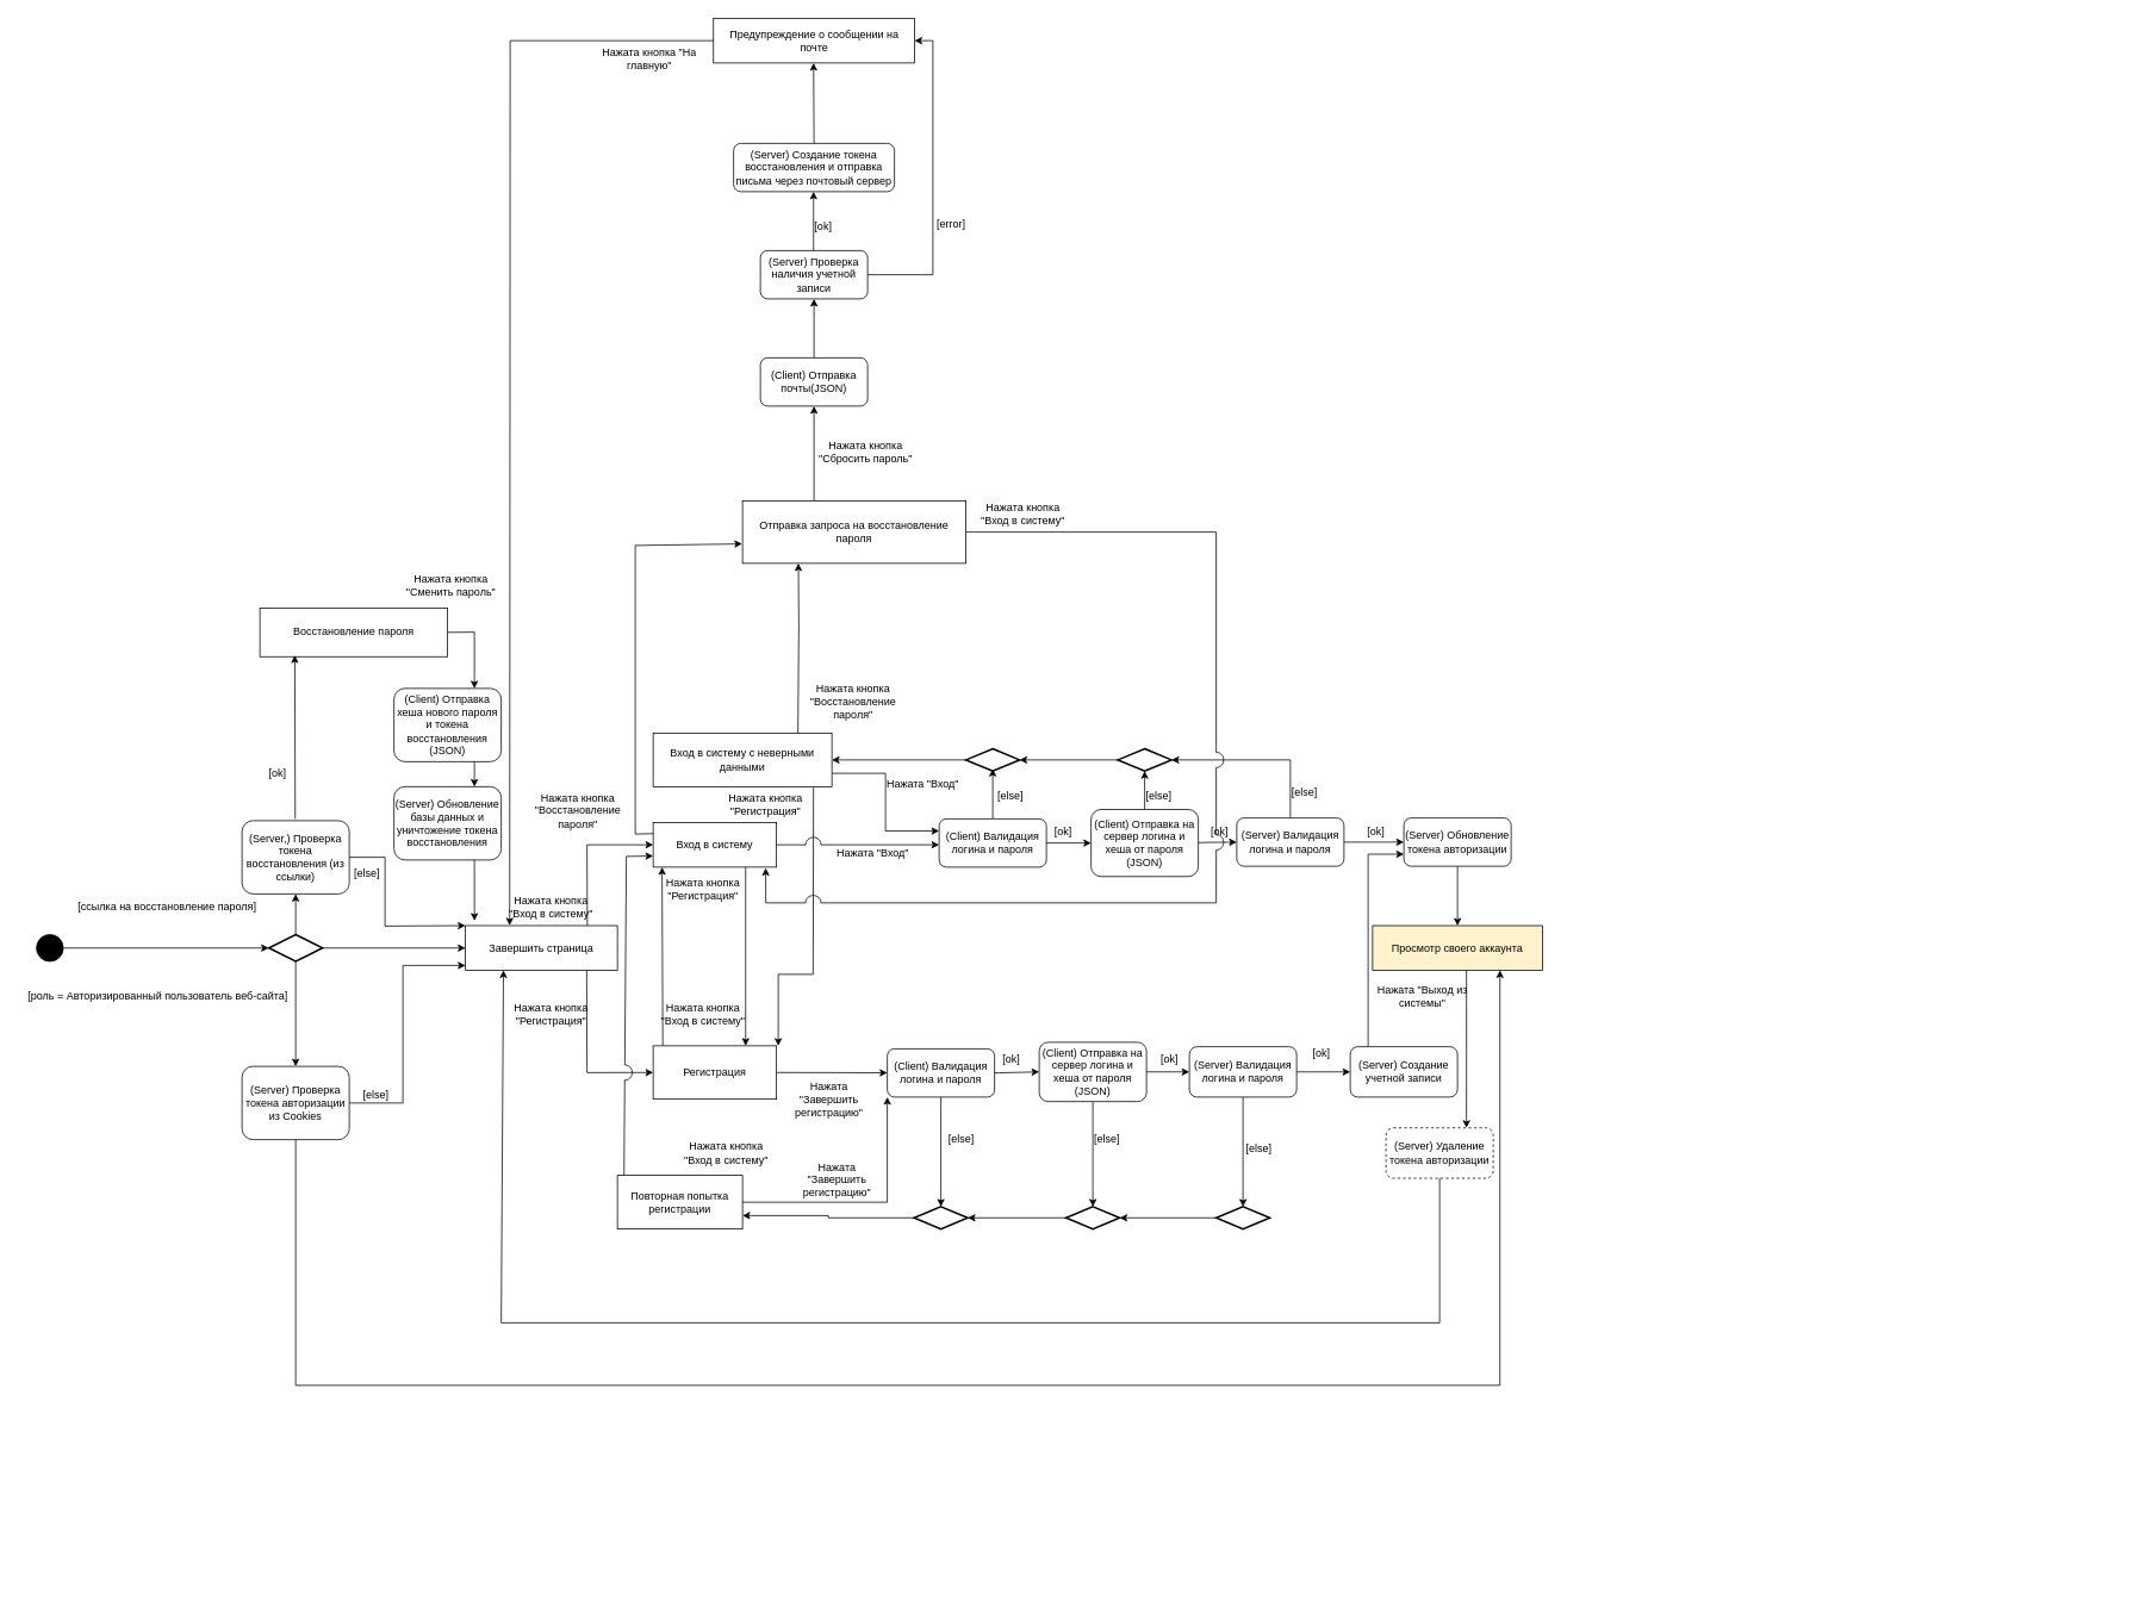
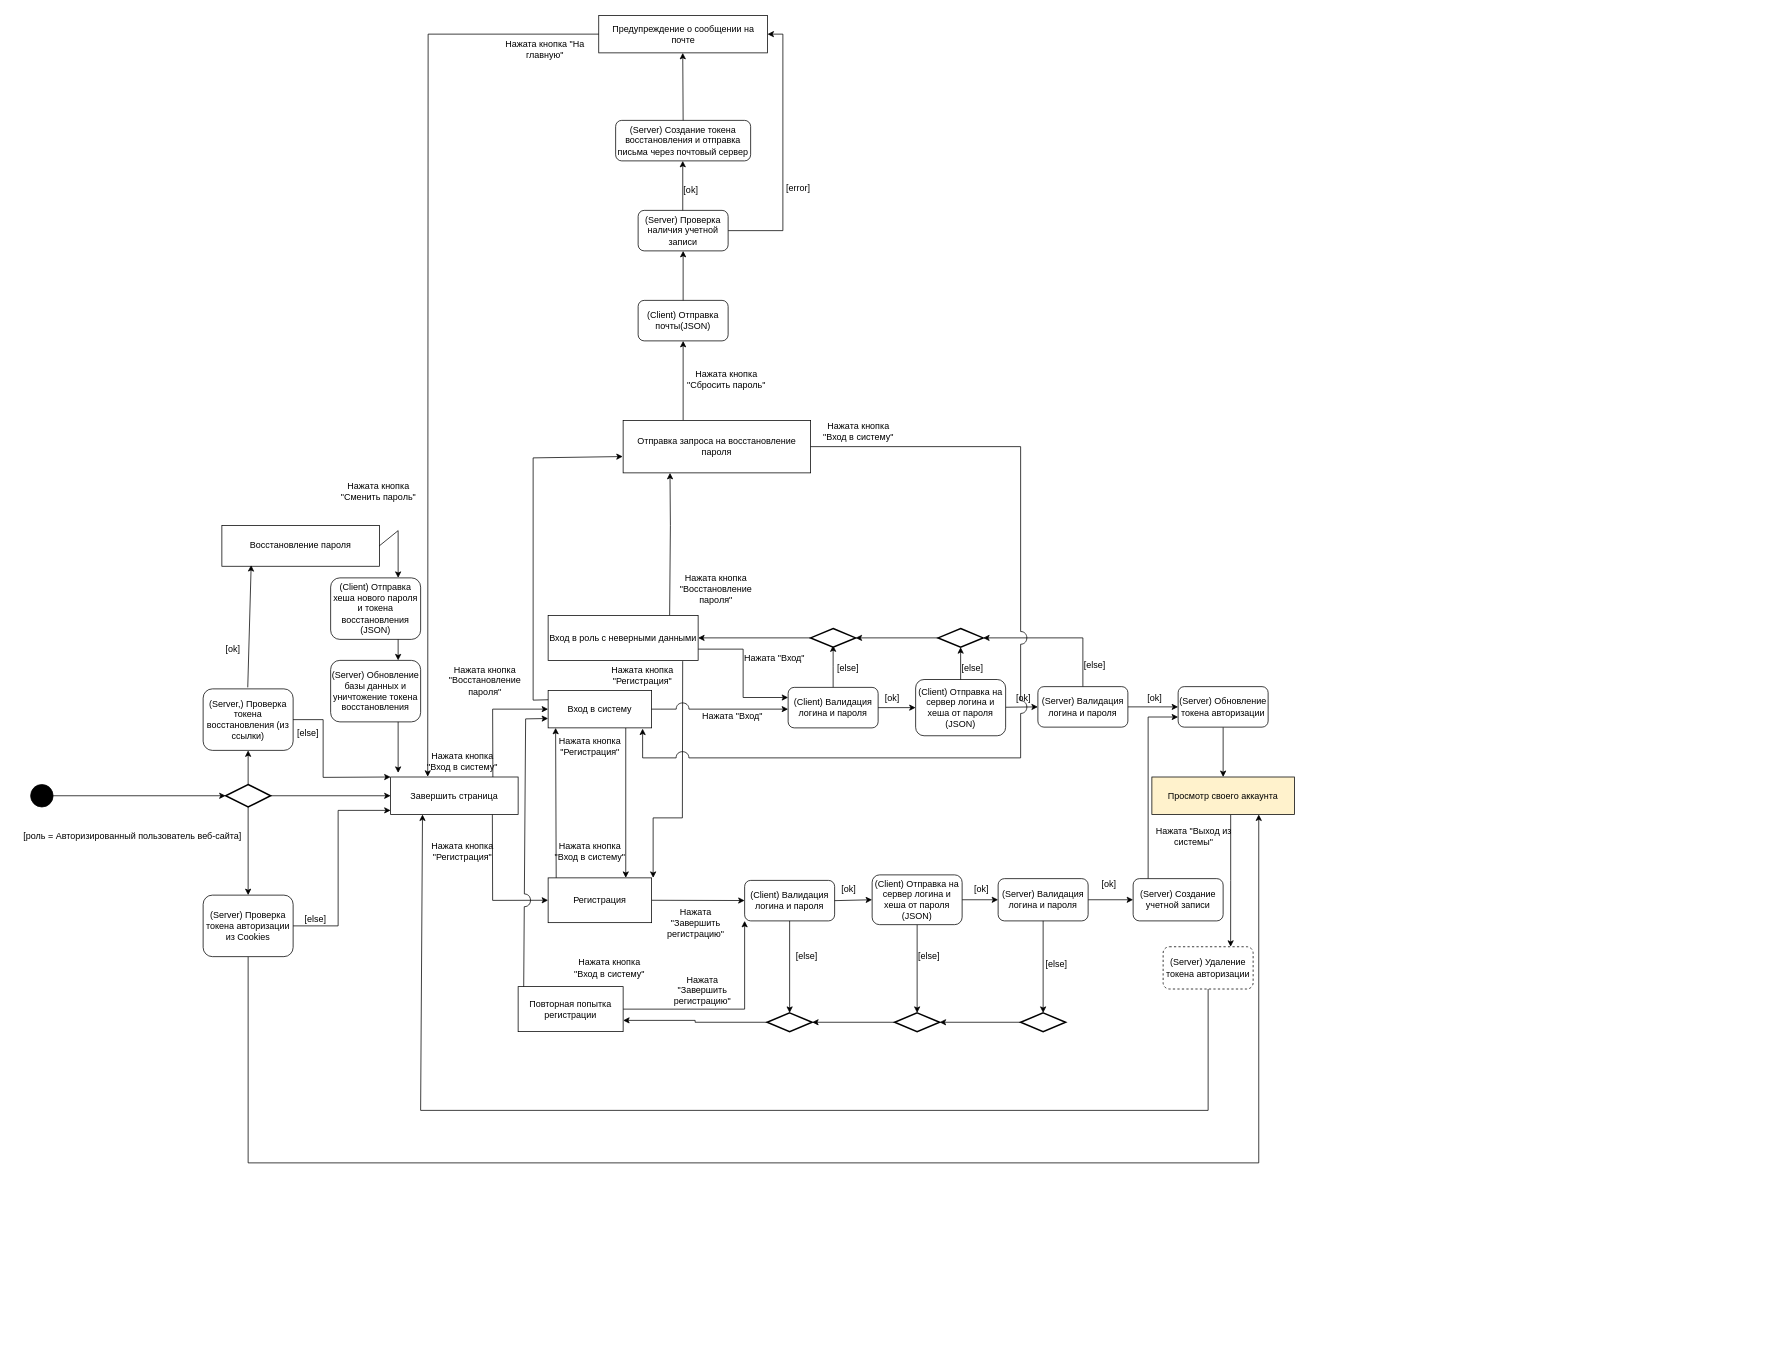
- <mxCell id="48" value="Восстановление пароля" style="rounded=0;whiteSpace=wrap;html=1;" parent="1" vertex="1"><mxGeometry x="290" y="680" width="210" height="54.5" as="geometry" /></mxCell>
+ <mxCell id="48" value="Восстановление пароля" style="rounded=0;whiteSpace=wrap;html=1;" parent="1" vertex="1"><mxGeometry x="295" y="700" width="210" height="54.5" as="geometry" /></mxCell>
- <mxCell id="30" value="Вход в систему с неверными данными" style="rounded=0;whiteSpace=wrap;html=1;movable=1;resizable=1;rotatable=1;deletable=1;editable=1;locked=0;connectable=1;container=0;" parent="1" vertex="1"><mxGeometry x="730" y="820" width="200" height="60" as="geometry" /></mxCell>
+ <mxCell id="30" value="Вход в роль с неверными данными" style="rounded=0;whiteSpace=wrap;html=1;movable=1;resizable=1;rotatable=1;deletable=1;editable=1;locked=0;connectable=1;container=0;" parent="1" vertex="1"><mxGeometry x="730" y="820" width="200" height="60" as="geometry" /></mxCell>
- <mxCell id="49" value="[ссылка на восстановление пароля]" style="text;html=1;strokeColor=none;fillColor=none;align=center;verticalAlign=middle;whiteSpace=wrap;rounded=0;" parent="1" vertex="1"><mxGeometry x="39.75" y="1000" width="292.5" height="30" as="geometry" /></mxCell>
